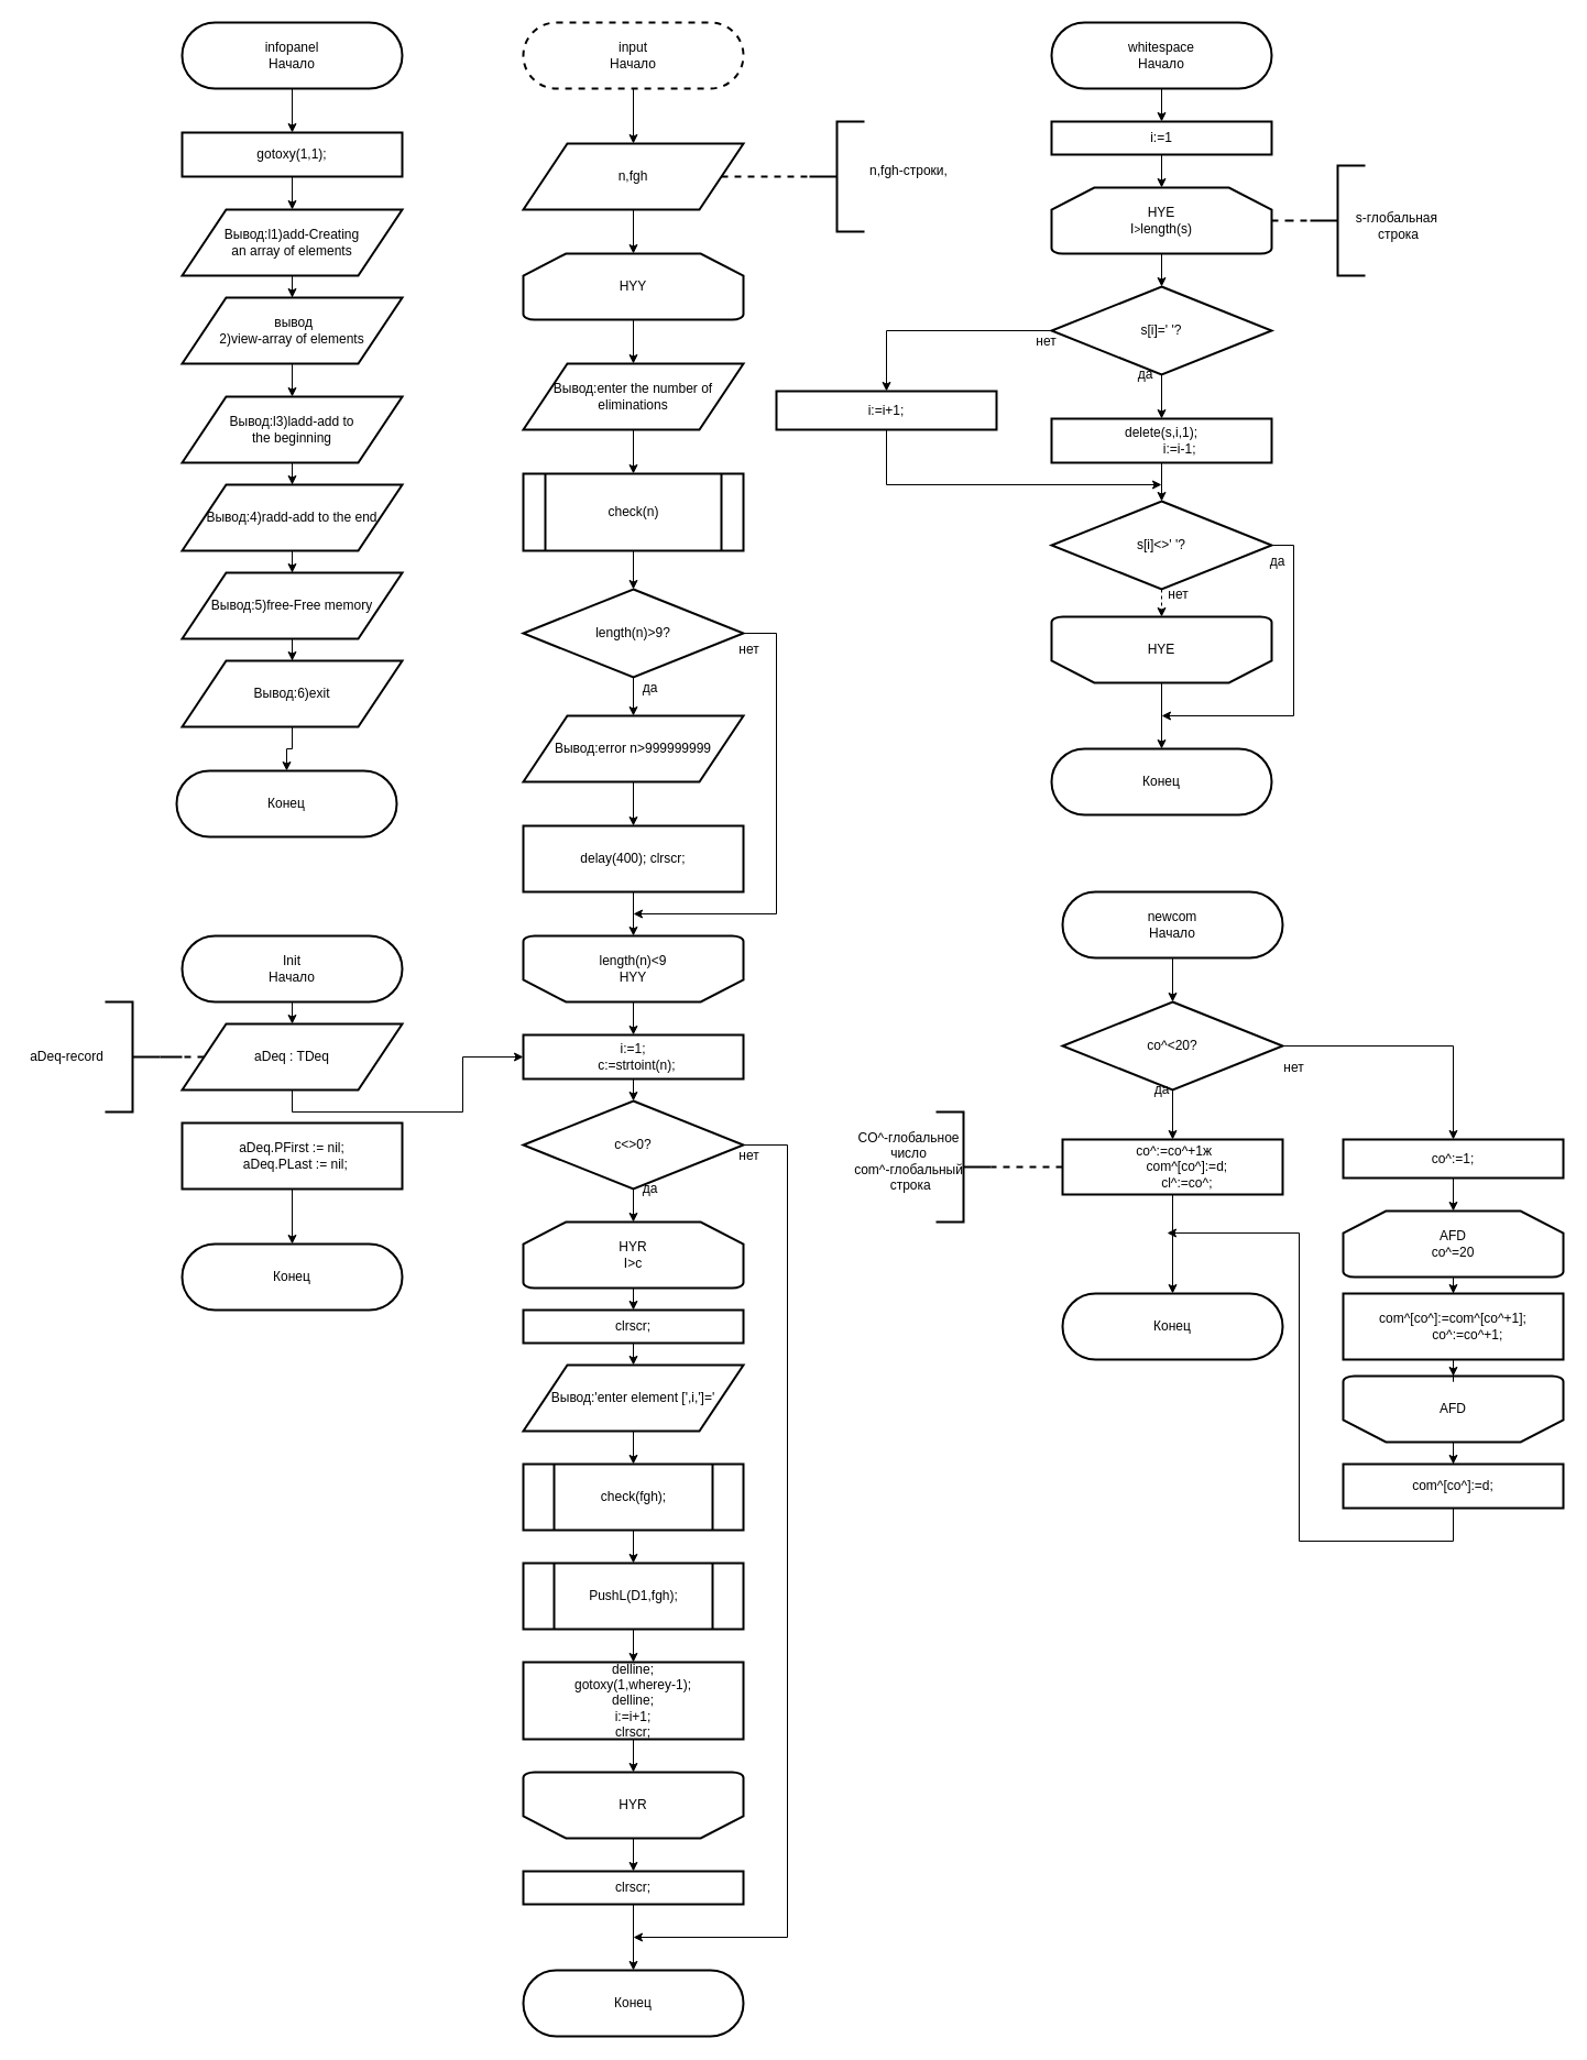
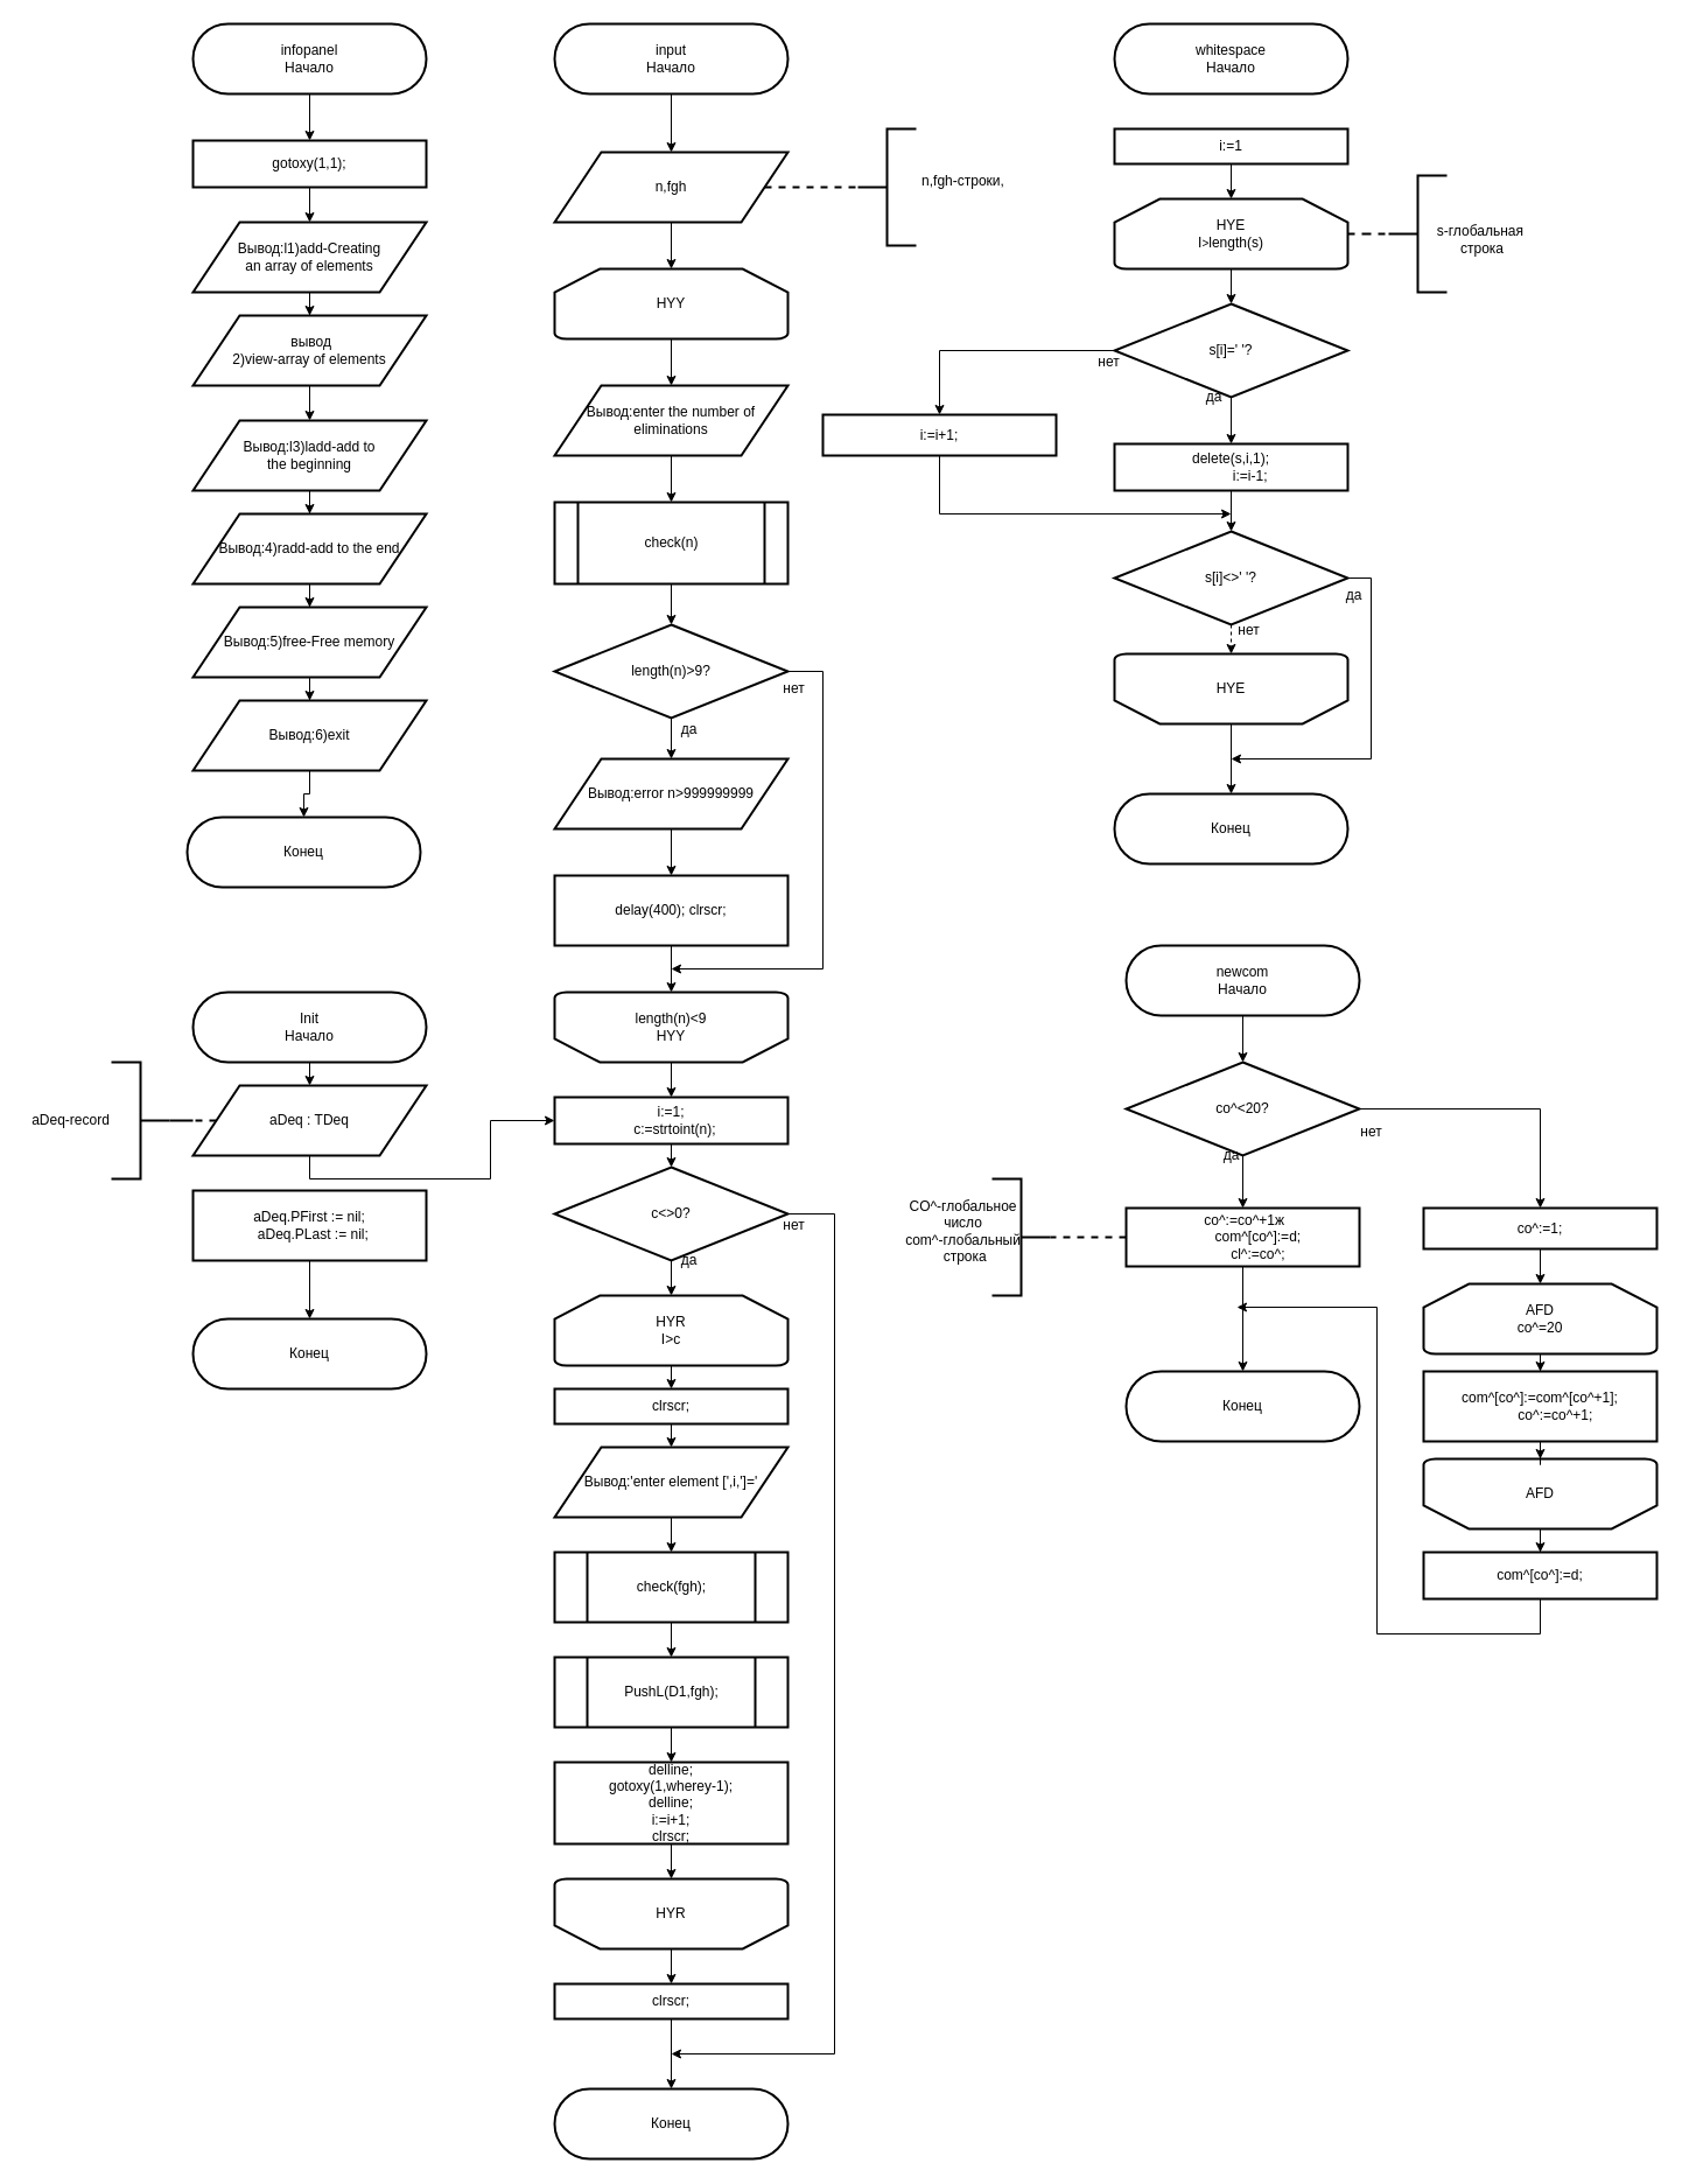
- <mxCell id="21" value="input&lt;br&gt;Начало" style="rounded=1;whiteSpace=wrap;html=1;strokeWidth=2;arcSize=50;dashed=1;" vertex="1" parent="1"><mxGeometry x="475" y="20" width="200" height="60" as="geometry" /></mxCell>
+ <mxCell id="21" value="input&lt;br&gt;Начало" style="rounded=1;whiteSpace=wrap;html=1;strokeWidth=2;arcSize=50;" vertex="1" parent="1"><mxGeometry x="475" y="20" width="200" height="60" as="geometry" /></mxCell>
- <mxCell id="67" style="edgeStyle=orthogonalEdgeStyle;rounded=0;orthogonalLoop=1;jettySize=auto;html=1;exitX=0.5;exitY=1;exitDx=0;exitDy=0;entryX=0.5;entryY=0;entryDx=0;entryDy=0;endArrow=classic;endFill=1;strokeWidth=1;" edge="1" parent="1" source="68" target="70"><mxGeometry relative="1" as="geometry" /></mxCell>
